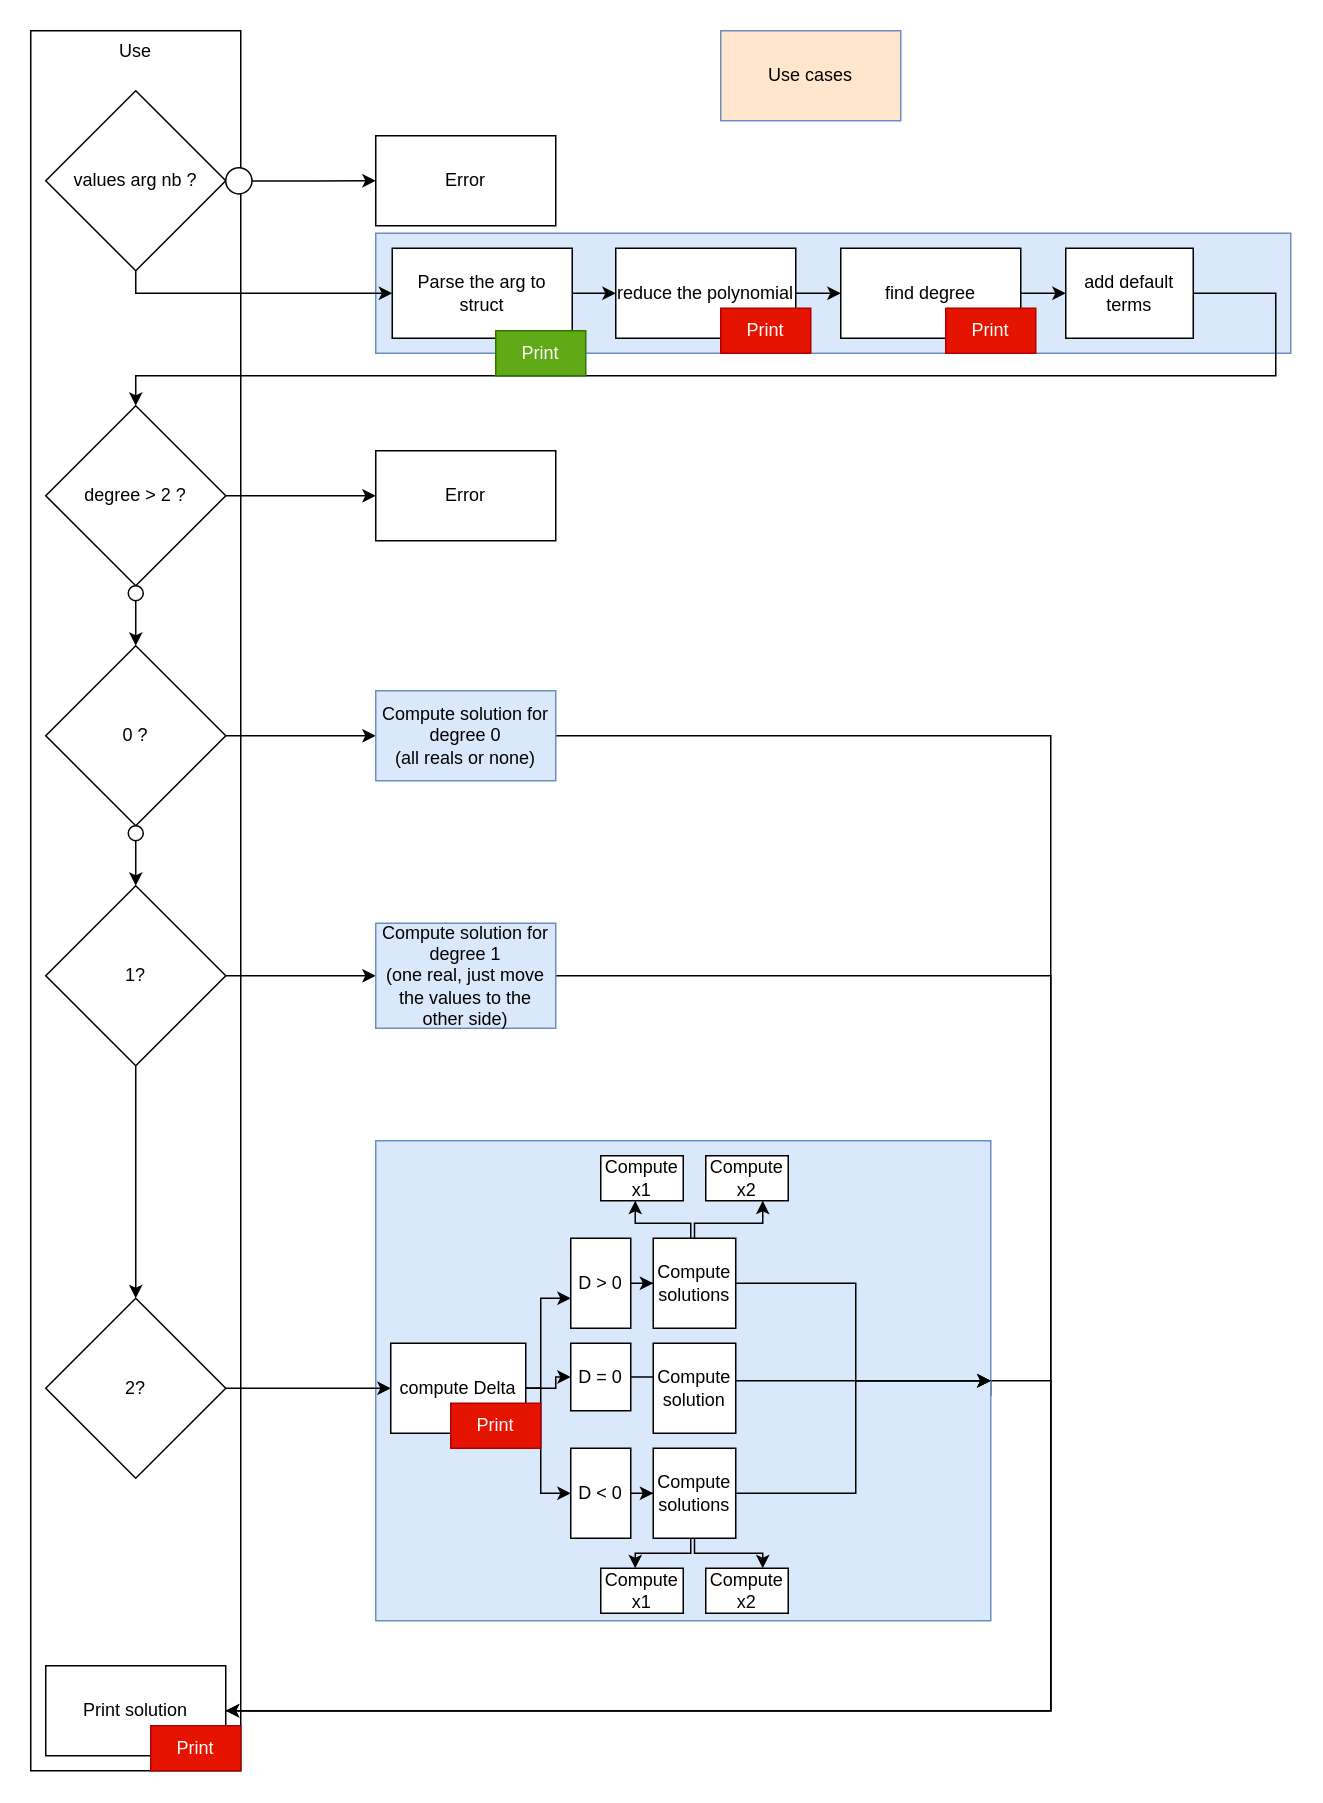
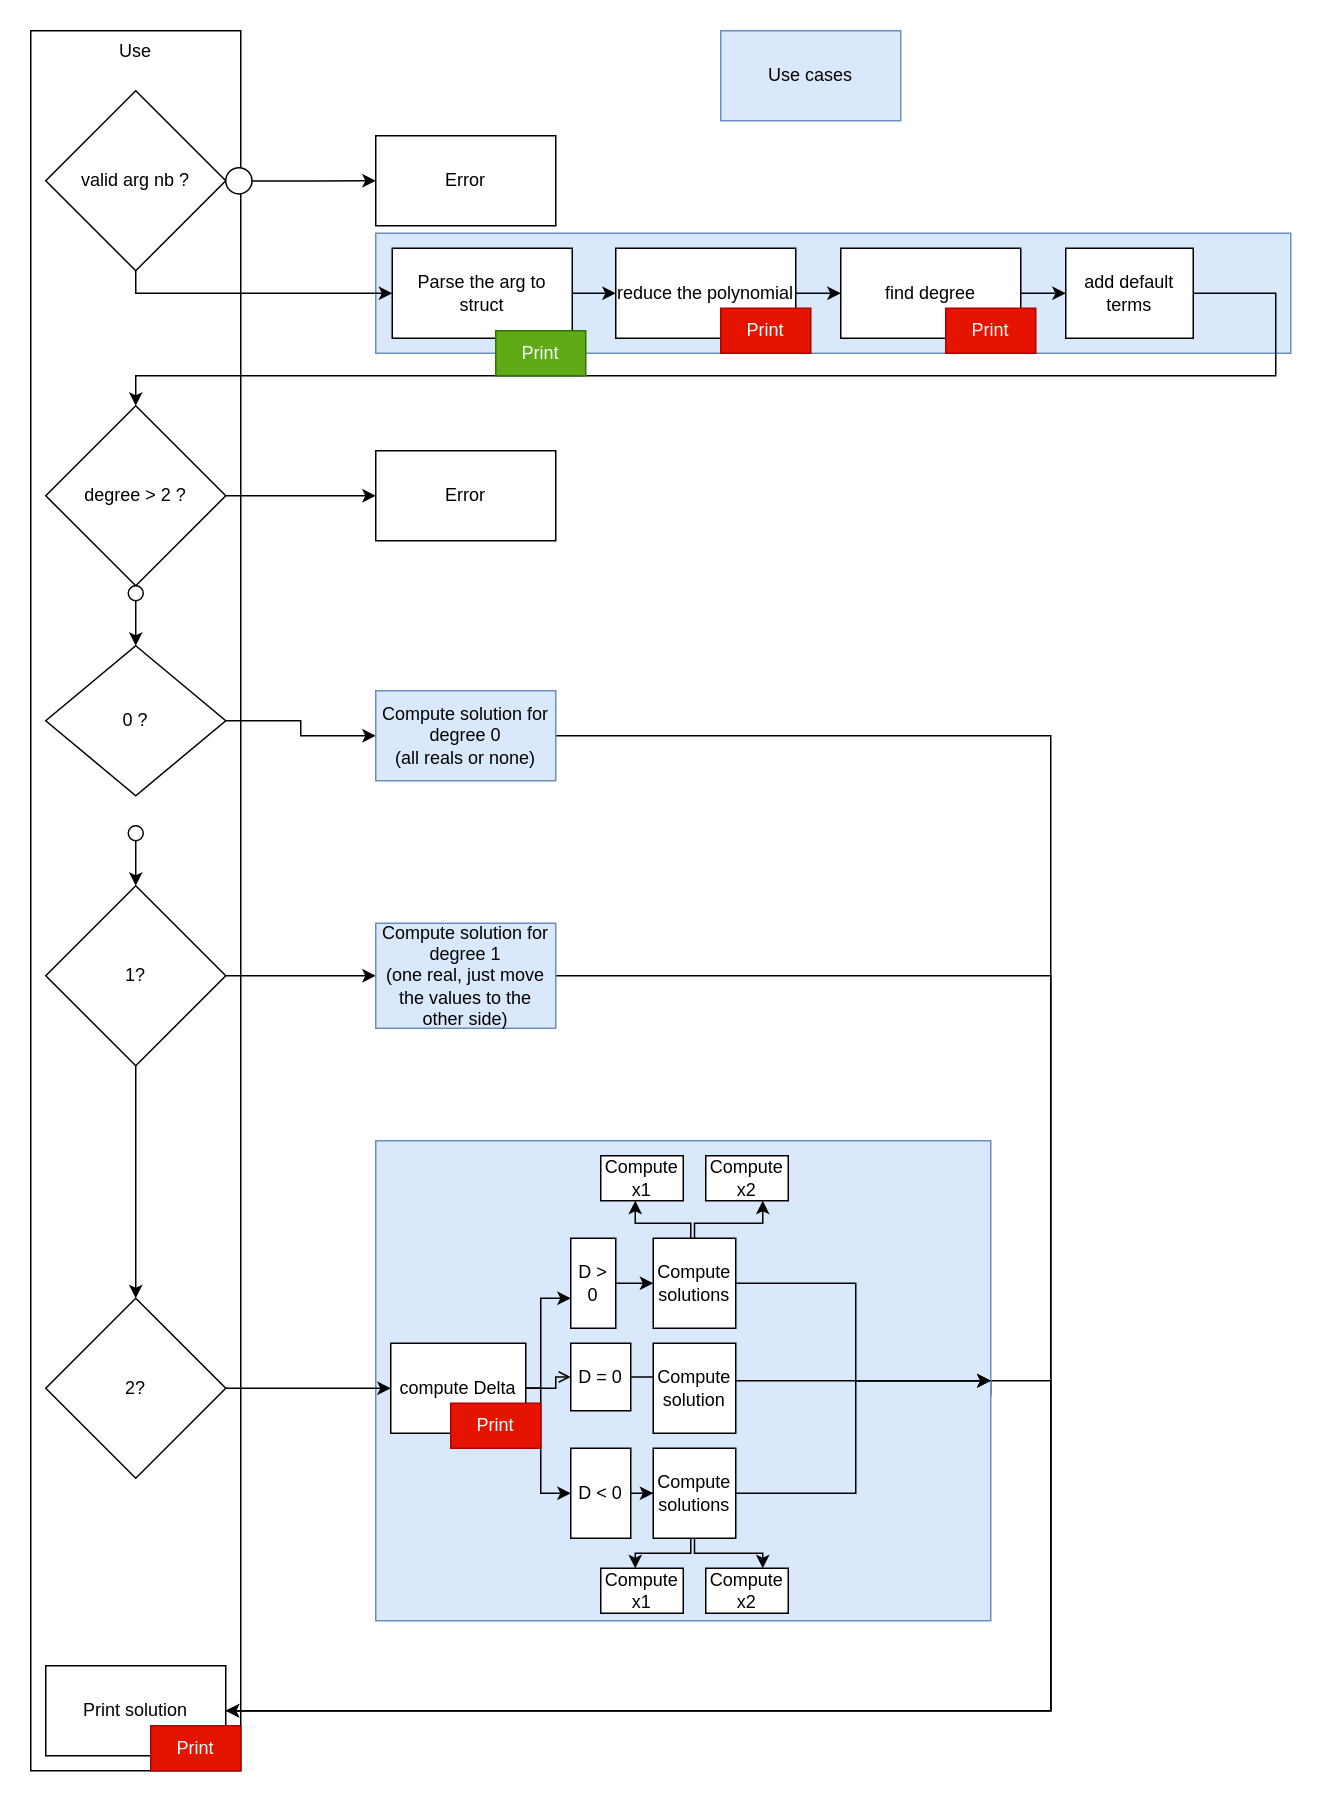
- <mxCell id="31" value="Use cases" style="rounded=0;whiteSpace=wrap;html=1;fillColor=#ffe6cc;strokeColor=#6c8ebf;" parent="1" vertex="1"><mxGeometry x="480" y="20" width="120" height="60" as="geometry" /></mxCell>
+ <mxCell id="31" value="Use cases" style="rounded=0;whiteSpace=wrap;html=1;fillColor=#dae8fc;strokeColor=#6c8ebf;" parent="1" vertex="1"><mxGeometry x="480" y="20" width="120" height="60" as="geometry" /></mxCell>
- <mxCell id="33" value="values arg nb ?" style="rhombus;whiteSpace=wrap;html=1;rounded=0;" parent="1" vertex="1"><mxGeometry x="30" width="120" height="120" as="geometry" y="60" /></mxCell>
+ <mxCell id="33" value="valid arg nb ?" style="rhombus;whiteSpace=wrap;html=1;rounded=0;" parent="1" vertex="1"><mxGeometry x="30" width="120" height="120" as="geometry" y="60" /></mxCell>
- <mxCell id="17" value="0 ?" style="rhombus;whiteSpace=wrap;html=1;" parent="1" vertex="1"><mxGeometry x="30" y="430" width="120" height="120" as="geometry" /></mxCell>
+ <mxCell id="17" value="0 ?" style="rhombus;whiteSpace=wrap;html=1;" parent="1" vertex="1"><mxGeometry x="30" y="430" width="120" height="100" as="geometry" /></mxCell>
- <mxCell id="47" value="D &amp;gt; 0" style="whiteSpace=wrap;html=1;" parent="1" vertex="1"><mxGeometry x="380" y="825" width="40" height="60" as="geometry" /></mxCell>
+ <mxCell id="47" value="D &amp;gt; 0" style="whiteSpace=wrap;html=1;" parent="1" vertex="1"><mxGeometry x="380" y="825" width="30" height="60" as="geometry" /></mxCell>
- <mxCell id="42" style="edgeStyle=orthogonalEdgeStyle;rounded=0;orthogonalLoop=1;jettySize=auto;html=1;" parent="1" source="44" target="49" edge="1"><mxGeometry relative="1" as="geometry" /></mxCell>
+ <mxCell id="42" style="edgeStyle=orthogonalEdgeStyle;rounded=0;orthogonalLoop=1;jettySize=auto;html=1;endArrow=open;" parent="1" source="44" target="49" edge="1"><mxGeometry relative="1" as="geometry" /></mxCell>
